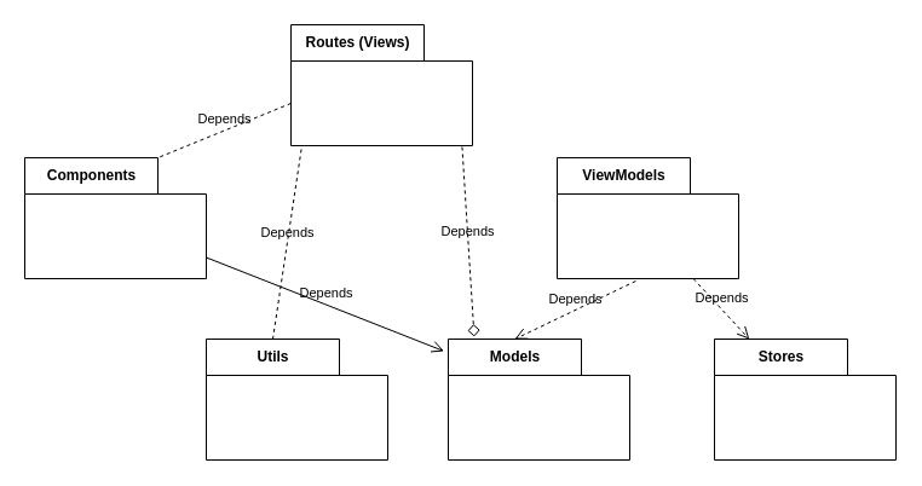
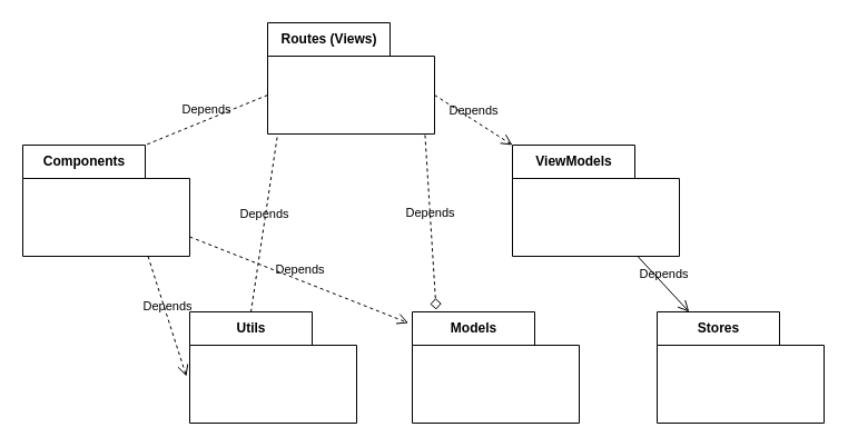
+ <mxCell id="12" value="Depends" style="endArrow=open;startArrow=none;endFill=0;startFill=0;endSize=8;html=1;verticalAlign=bottom;dashed=1;labelBackgroundColor=none;exitX=0;exitY=0;exitDx=150;exitDy=65;exitPerimeter=0;entryX=0;entryY=0;entryDx=0;entryDy=0;entryPerimeter=0;" parent="1" source="2" target="4" edge="1"><mxGeometry width="160" relative="1" as="geometry"><mxPoint x="290" y="230" as="sourcePoint" /><mxPoint x="450" y="230" as="targetPoint" /><mxPoint as="offset" /></mxGeometry></mxCell>
- <mxCell id="21" value="Depends" style="endArrow=open;startArrow=none;endFill=0;startFill=0;endSize=8;html=1;verticalAlign=bottom;dashed=0;labelBackgroundColor=none;entryX=-0.023;entryY=0.1;entryDx=0;entryDy=0;entryPerimeter=0;exitX=0;exitY=0;exitDx=150;exitDy=82.5;exitPerimeter=0;" edge="1" parent="1" source="10" target="8"><mxGeometry width="160" relative="1" as="geometry"><mxPoint x="305" y="130" as="sourcePoint" /><mxPoint x="255" y="290" as="targetPoint" /><mxPoint as="offset" /></mxGeometry></mxCell>
+ <mxCell id="21" value="Depends" style="endArrow=open;startArrow=none;endFill=0;startFill=0;endSize=8;html=1;verticalAlign=bottom;dashed=1;labelBackgroundColor=none;entryX=-0.023;entryY=0.1;entryDx=0;entryDy=0;entryPerimeter=0;exitX=0;exitY=0;exitDx=150;exitDy=82.5;exitPerimeter=0;" edge="1" parent="1" source="10" target="8"><mxGeometry width="160" relative="1" as="geometry"><mxPoint x="305" y="130" as="sourcePoint" /><mxPoint x="255" y="290" as="targetPoint" /><mxPoint as="offset" /></mxGeometry></mxCell>
- <mxCell id="20" value="Depends" style="endArrow=open;startArrow=none;endFill=0;startFill=0;endSize=8;html=1;verticalAlign=bottom;dashed=1;labelBackgroundColor=none;exitX=0.75;exitY=1;exitDx=0;exitDy=0;exitPerimeter=0;" edge="1" parent="1" source="4" target="6"><mxGeometry width="160" relative="1" as="geometry"><mxPoint x="350.95" y="132" as="sourcePoint" /><mxPoint x="380" y="290" as="targetPoint" /><mxPoint as="offset" /></mxGeometry></mxCell>
+ <mxCell id="20" value="Depends" style="endArrow=open;startArrow=none;endFill=0;startFill=0;endSize=8;html=1;verticalAlign=bottom;dashed=0;labelBackgroundColor=none;exitX=0.75;exitY=1;exitDx=0;exitDy=0;exitPerimeter=0;" edge="1" parent="1" source="4" target="6"><mxGeometry width="160" relative="1" as="geometry"><mxPoint x="350.95" y="132" as="sourcePoint" /><mxPoint x="380" y="290" as="targetPoint" /><mxPoint as="offset" /></mxGeometry></mxCell>
- <mxCell id="18" value="Depends" style="endArrow=open;startArrow=none;endFill=0;startFill=0;endSize=8;html=1;verticalAlign=bottom;dashed=1;labelBackgroundColor=none;entryX=0;entryY=0;entryDx=55;entryDy=0;entryPerimeter=0;exitX=0.433;exitY=1.02;exitDx=0;exitDy=0;exitPerimeter=0;" edge="1" parent="1" source="4" target="8"><mxGeometry width="160" relative="1" as="geometry"><mxPoint x="530" y="230" as="sourcePoint" /><mxPoint x="305" y="280" as="targetPoint" /><mxPoint as="offset" /></mxGeometry></mxCell>
+ <mxCell id="16" value="Depends" style="endArrow=open;startArrow=none;endFill=0;startFill=0;endSize=8;html=1;verticalAlign=bottom;dashed=1;labelBackgroundColor=none;exitX=0.75;exitY=1;exitDx=0;exitDy=0;exitPerimeter=0;entryX=-0.02;entryY=0.58;entryDx=0;entryDy=0;entryPerimeter=0;" edge="1" parent="1" source="10" target="13"><mxGeometry width="160" relative="1" as="geometry"><mxPoint x="260" y="95" as="sourcePoint" /><mxPoint x="180" y="205" as="targetPoint" /><mxPoint as="offset" /></mxGeometry></mxCell>
